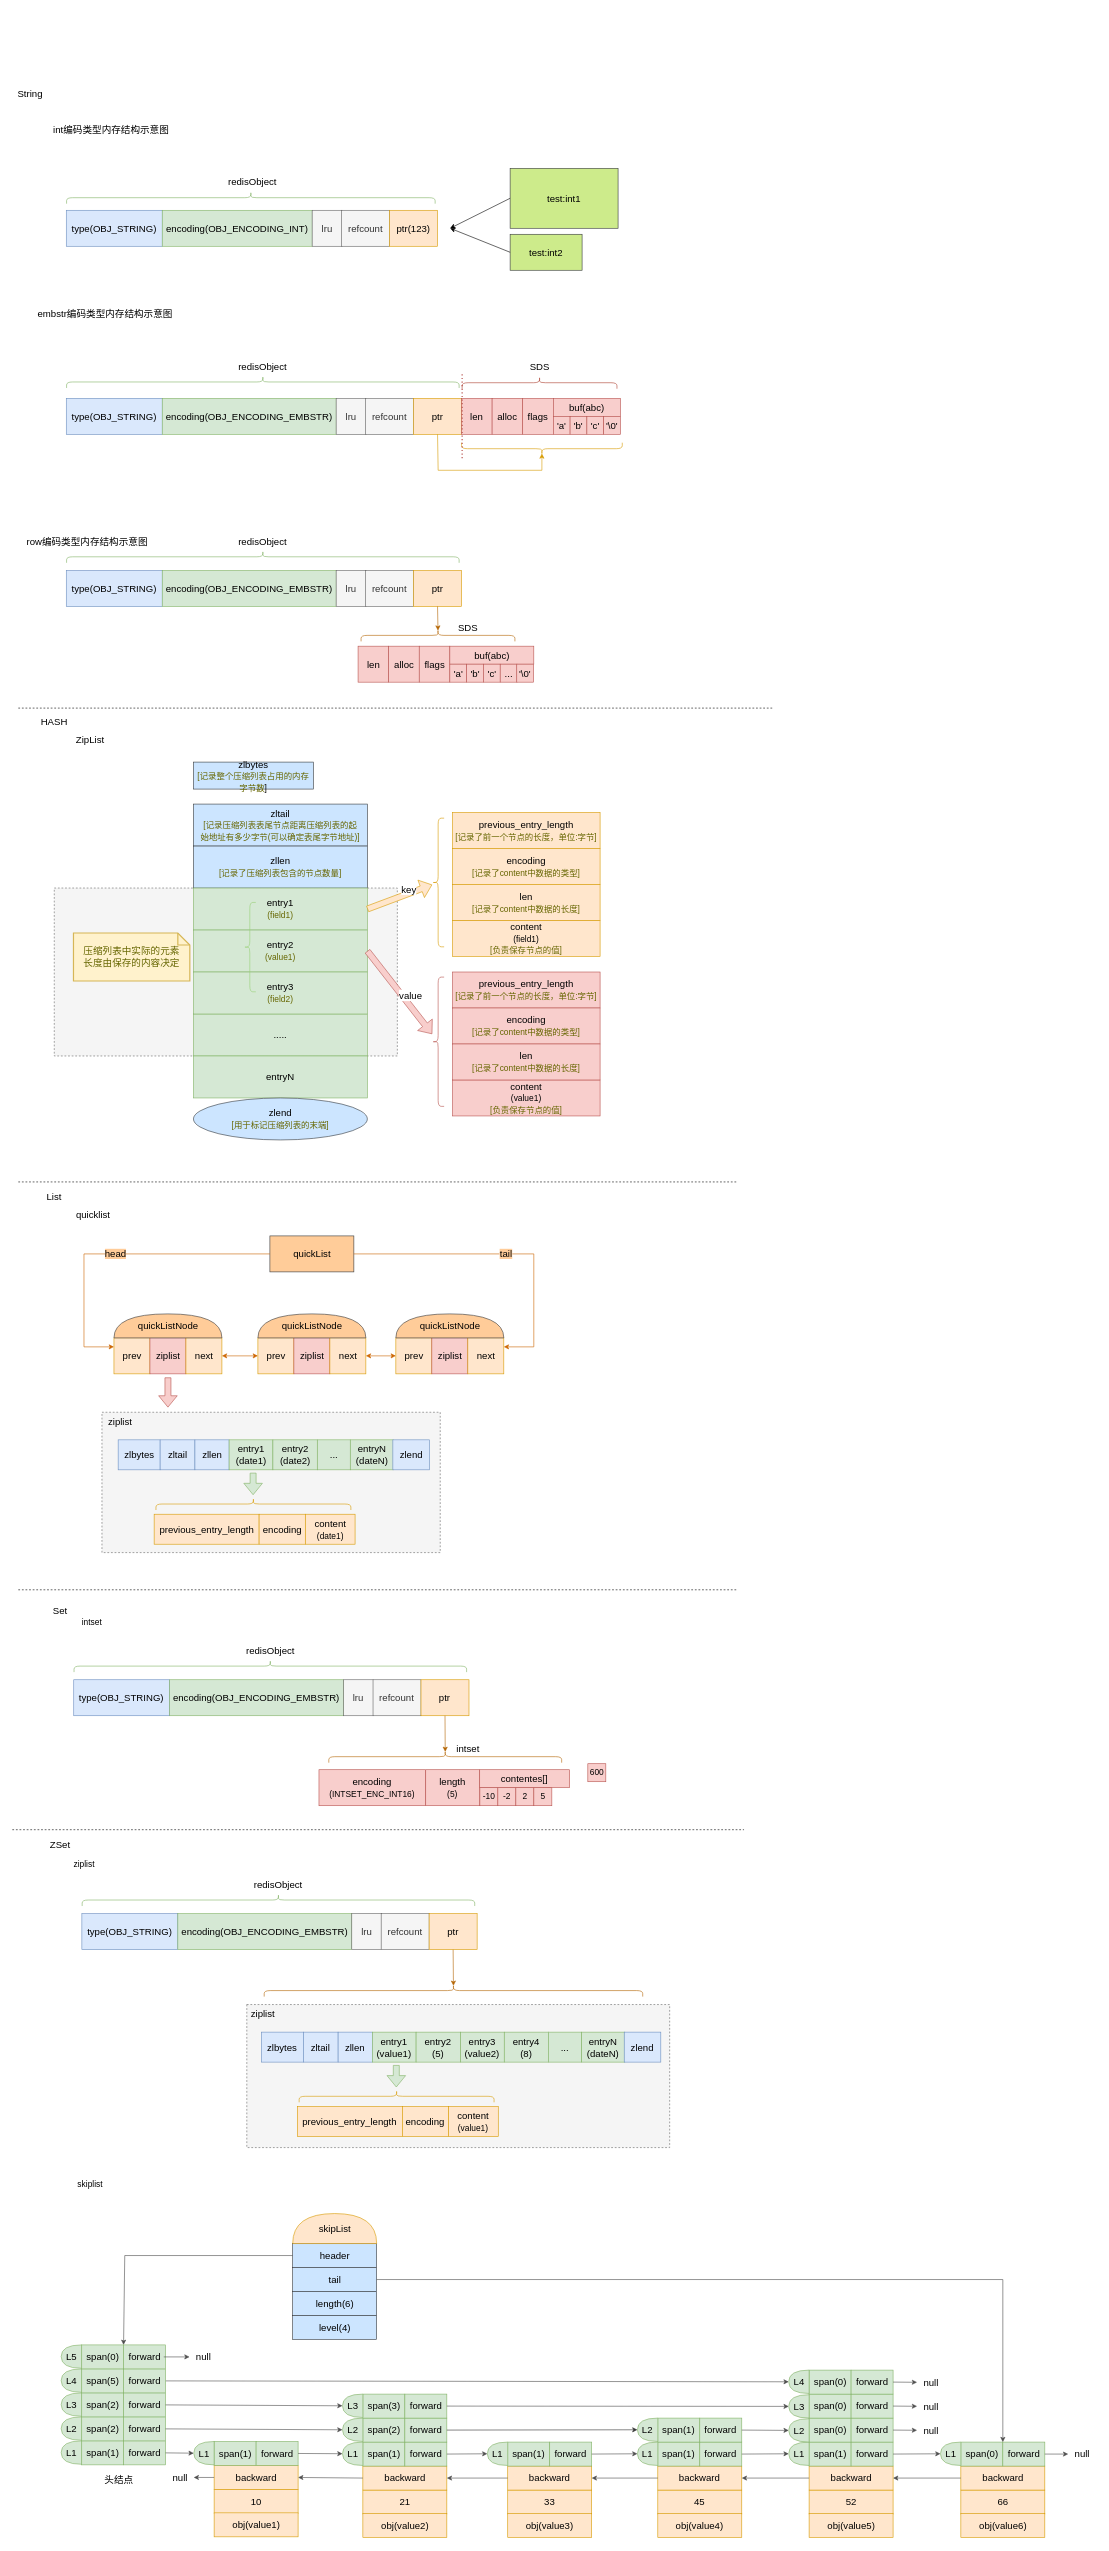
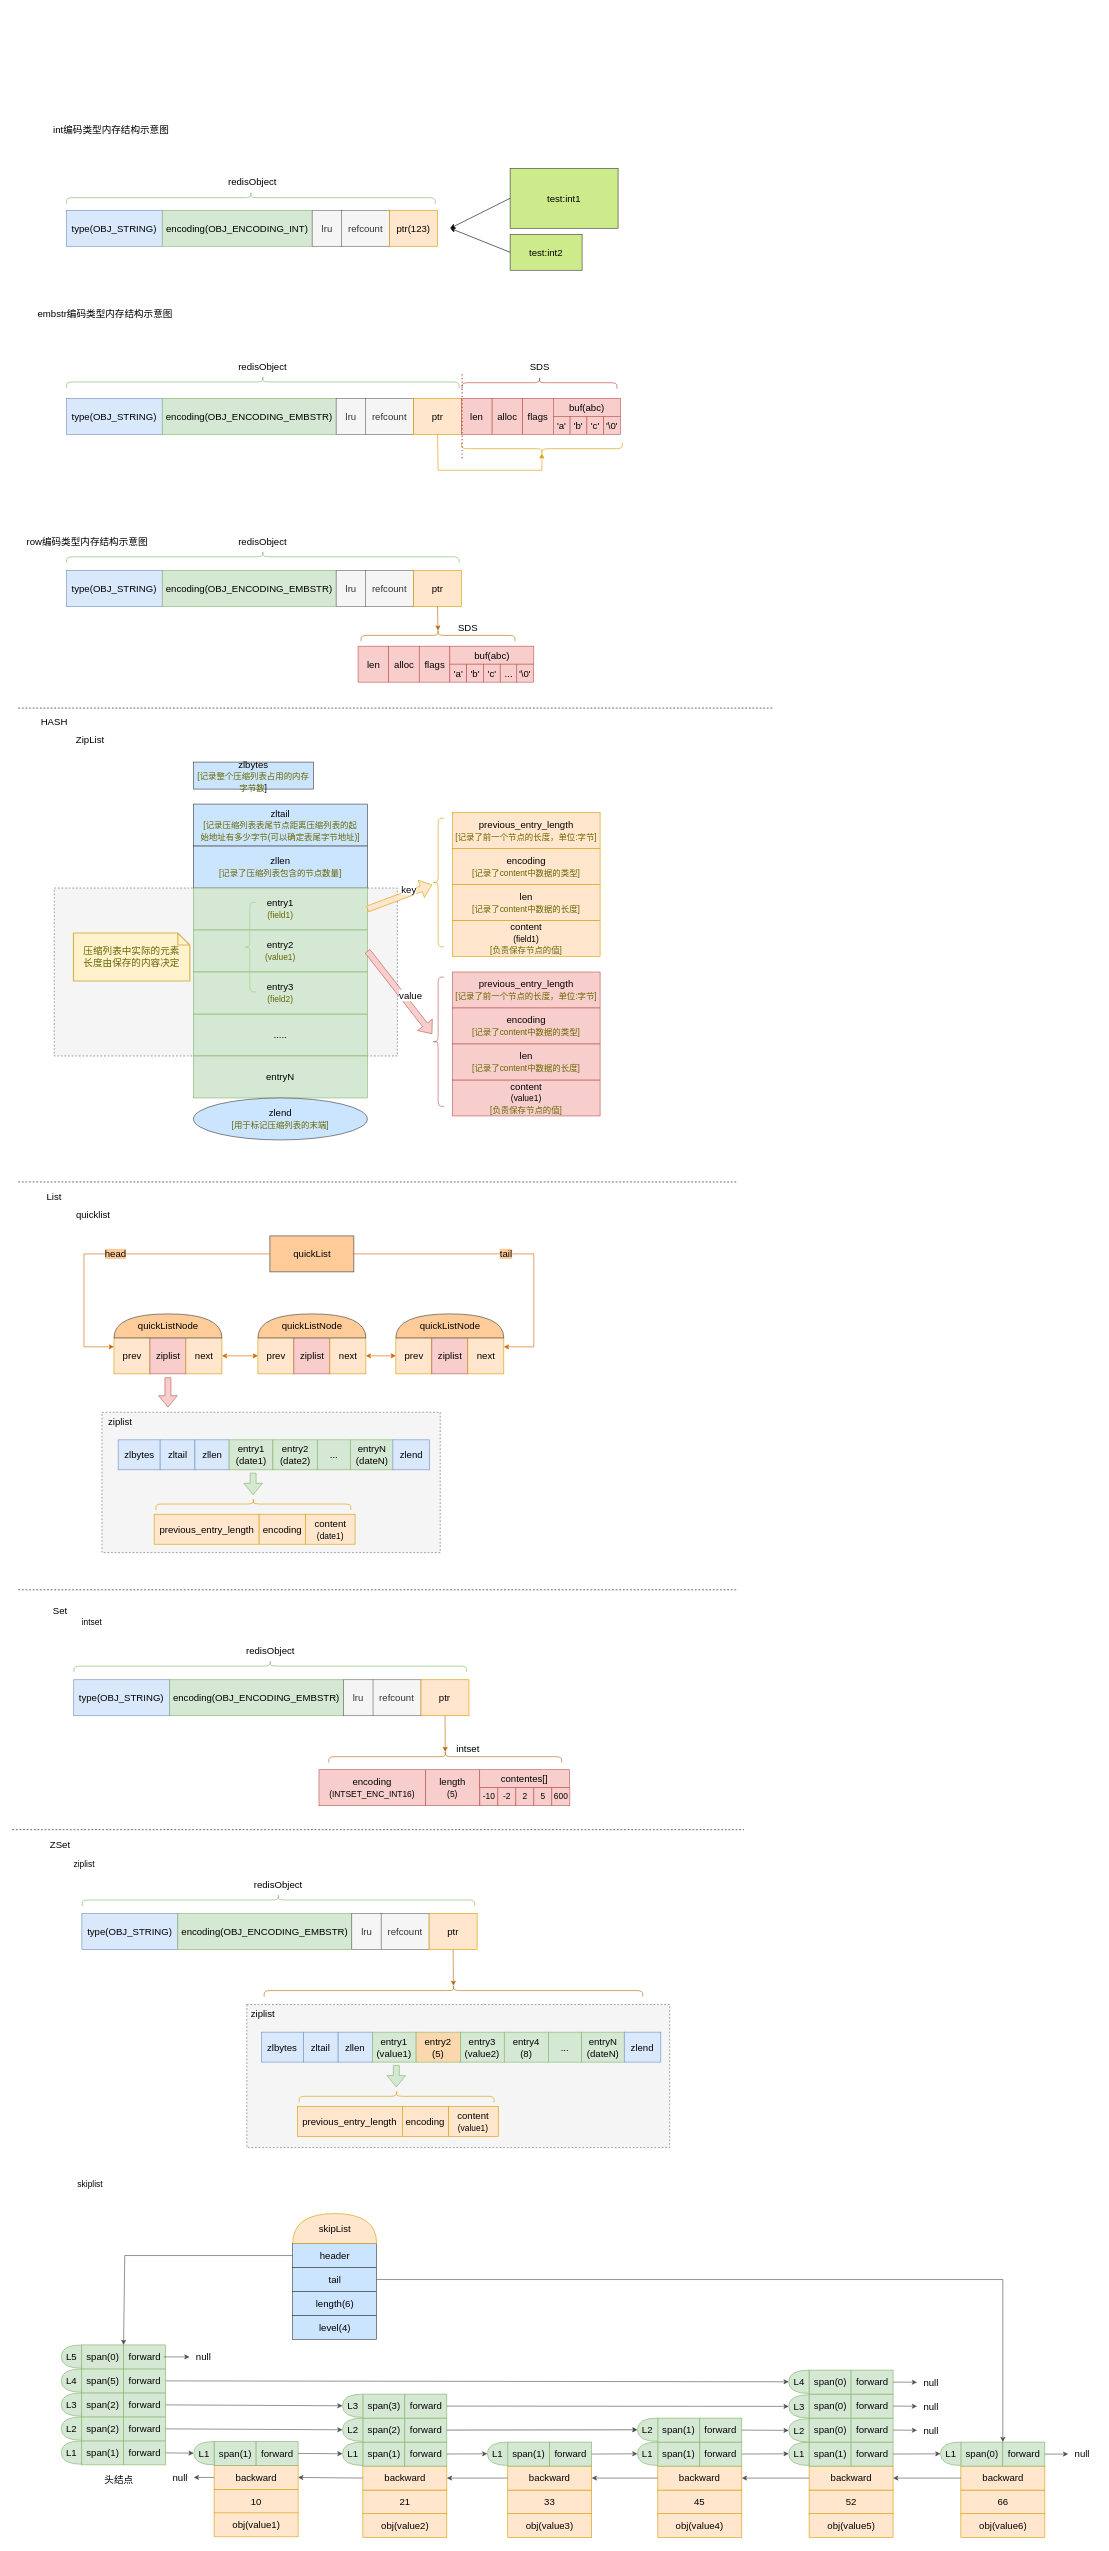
- <mxCell id="55" value="&lt;font style=&quot;font-size: 16px;&quot;&gt;String&lt;/font&gt;" style="text;html=1;strokeColor=none;fillColor=none;align=center;verticalAlign=middle;whiteSpace=wrap;rounded=0;" parent="1" vertex="1"><mxGeometry x="20" y="139" width="60" height="30" as="geometry" /></mxCell>
- <mxCell id="137" value="600" style="rounded=0;whiteSpace=wrap;html=1;fontSize=14;strokeWidth=1;direction=south;fillColor=#f8cecc;strokeColor=#b85450;" parent="1" vertex="1"><mxGeometry x="979.57" y="2939" width="30" height="30" as="geometry" /></mxCell>
+ <mxCell id="137" value="600" style="rounded=0;whiteSpace=wrap;html=1;fontSize=14;strokeWidth=1;direction=south;fillColor=#f8cecc;strokeColor=#b85450;" parent="1" vertex="1"><mxGeometry x="919.57" y="2979" width="30" height="30" as="geometry" /></mxCell>
- <mxCell id="149" value="entry2&lt;br&gt;(5)" style="rounded=0;whiteSpace=wrap;html=1;fontSize=16;strokeColor=#82b366;strokeWidth=1;fillColor=#d5e8d4;" parent="1" vertex="1"><mxGeometry x="693.25" y="3386.5" width="74" height="50" as="geometry" /></mxCell>
+ <mxCell id="149" value="entry2&lt;br&gt;(5)" style="rounded=0;whiteSpace=wrap;html=1;fontSize=16;strokeColor=#82b366;strokeWidth=1;fillColor=#fad7ac;" parent="1" vertex="1"><mxGeometry x="693.25" y="3386.5" width="74" height="50" as="geometry" /></mxCell>
